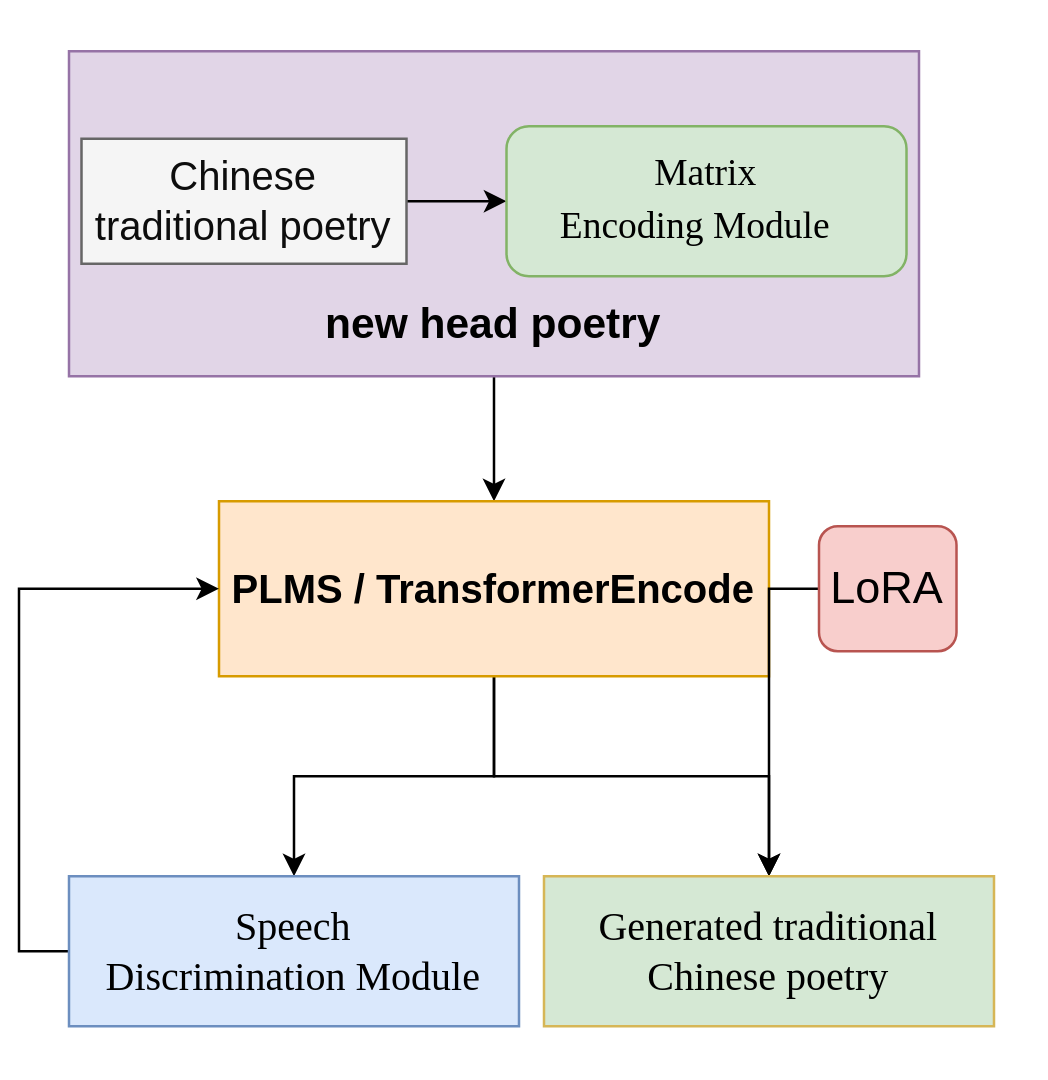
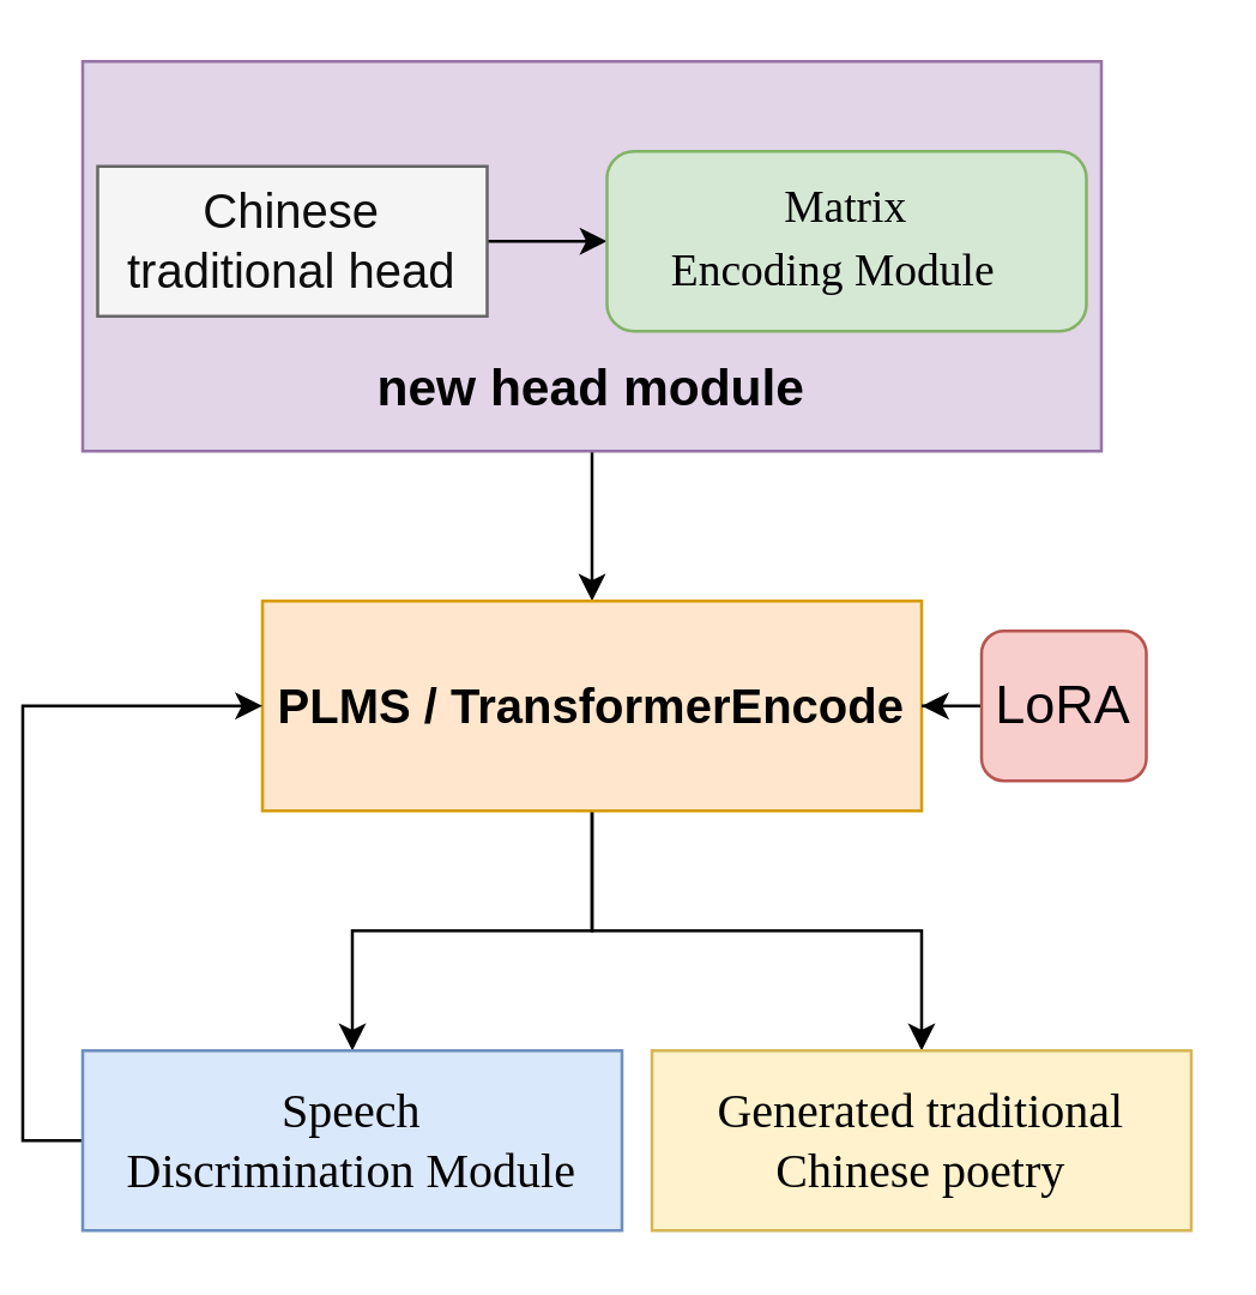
- <mxCell id="5" value="&lt;font style=&quot;font-size: 16px;&quot; color=&quot;#0d0d0d&quot;&gt;Chinese traditional poetry&lt;/font&gt;" style="rounded=0;whiteSpace=wrap;html=1;fillColor=#f5f5f5;fontColor=#333333;strokeColor=#666666;" vertex="1" parent="1"><mxGeometry x="25" y="55" width="130" height="50" as="geometry" /></mxCell>
+ <mxCell id="5" value="&lt;font style=&quot;font-size: 16px;&quot; color=&quot;#0d0d0d&quot;&gt;Chinese traditional head&lt;/font&gt;" style="rounded=0;whiteSpace=wrap;html=1;fillColor=#f5f5f5;fontColor=#333333;strokeColor=#666666;" vertex="1" parent="1"><mxGeometry x="25" y="55" width="130" height="50" as="geometry" /></mxCell>
- <mxCell id="7" value="&lt;font style=&quot;font-size: 17px;&quot;&gt;&lt;b&gt;new head poetry&lt;/b&gt;&lt;/font&gt;" style="text;html=1;align=center;verticalAlign=middle;whiteSpace=wrap;rounded=0;" vertex="1" parent="1"><mxGeometry x="100" y="120" width="180" height="20" as="geometry" /></mxCell>
+ <mxCell id="7" value="&lt;font style=&quot;font-size: 17px;&quot;&gt;&lt;b&gt;new head module&lt;/b&gt;&lt;/font&gt;" style="text;html=1;align=center;verticalAlign=middle;whiteSpace=wrap;rounded=0;" vertex="1" parent="1"><mxGeometry x="100" y="120" width="180" height="20" as="geometry" /></mxCell>
- <mxCell id="11" style="edgeStyle=orthogonalEdgeStyle;rounded=0;orthogonalLoop=1;jettySize=auto;html=1;exitX=0;exitY=0.5;exitDx=0;exitDy=0;" edge="1" parent="1" source="12" target="15"><mxGeometry relative="1" as="geometry" /></mxCell>
+ <mxCell id="11" style="edgeStyle=orthogonalEdgeStyle;rounded=0;orthogonalLoop=1;jettySize=auto;html=1;exitX=0;exitY=0.5;exitDx=0;exitDy=0;" edge="1" parent="1" source="12" target="10"><mxGeometry relative="1" as="geometry" /></mxCell>
- <mxCell id="15" value="&lt;font style=&quot;font-size: 16px;&quot; face=&quot;Verdana&quot;&gt;Generated traditional Chinese poetry&lt;/font&gt;" style="rounded=0;whiteSpace=wrap;html=1;fillColor=#d5e8d4;strokeColor=#d6b656;" vertex="1" parent="1"><mxGeometry x="210" y="350" width="180" height="60" as="geometry" /></mxCell>
+ <mxCell id="15" value="&lt;font style=&quot;font-size: 16px;&quot; face=&quot;Verdana&quot;&gt;Generated traditional Chinese poetry&lt;/font&gt;" style="rounded=0;whiteSpace=wrap;html=1;fillColor=#fff2cc;strokeColor=#d6b656;" vertex="1" parent="1"><mxGeometry x="210" y="350" width="180" height="60" as="geometry" /></mxCell>
